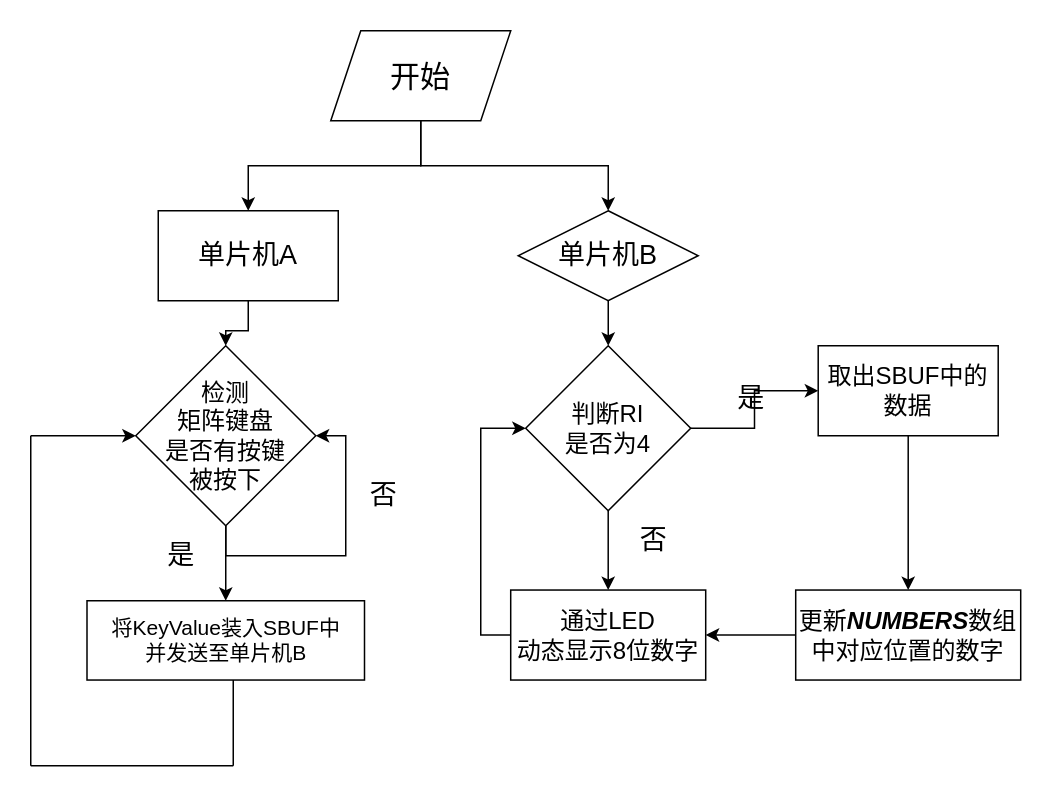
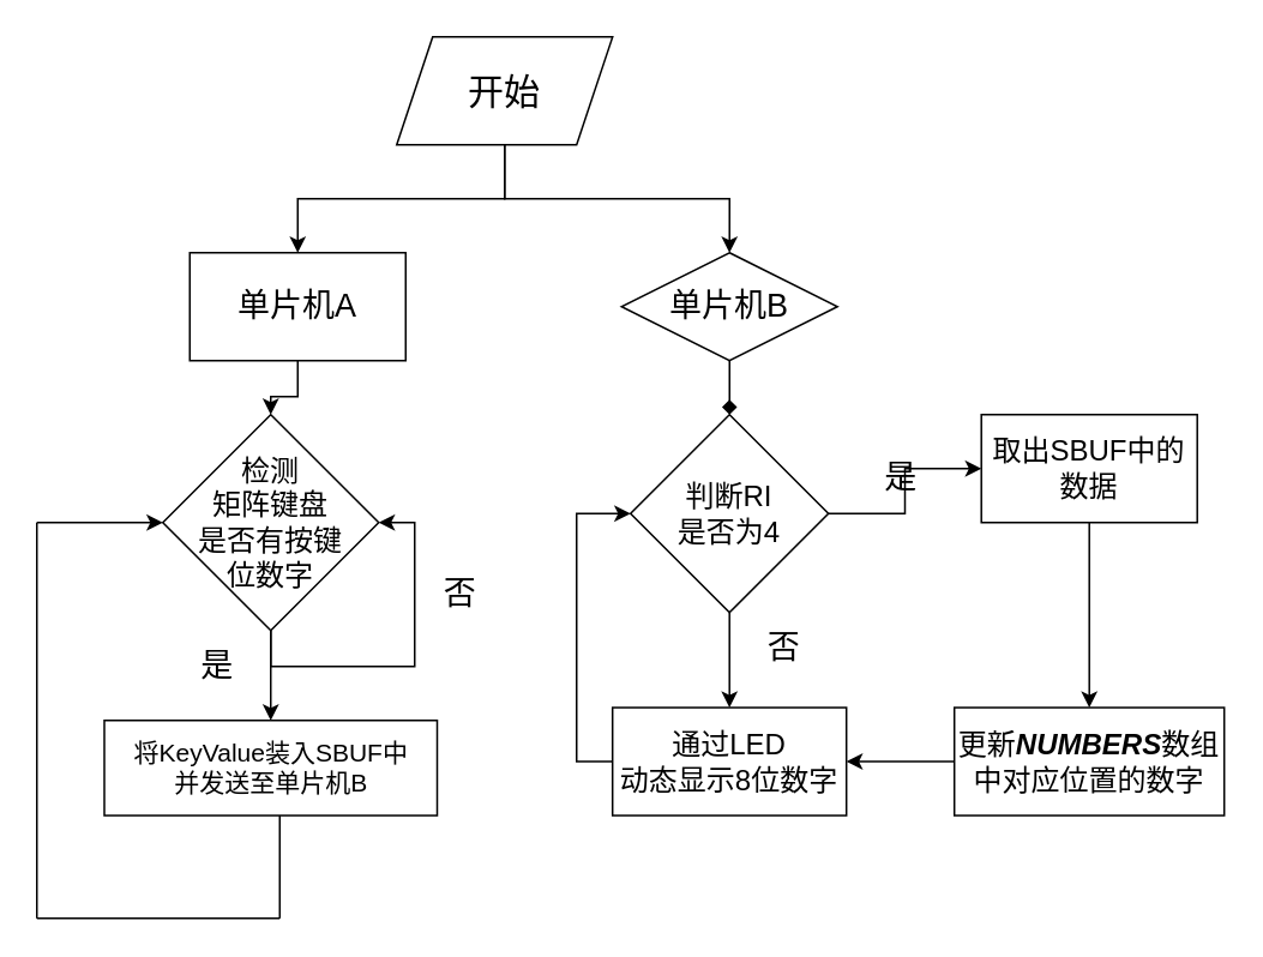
- <mxCell id="7" value="" style="edgeStyle=orthogonalEdgeStyle;rounded=0;orthogonalLoop=1;jettySize=auto;html=1;" edge="1" parent="1" source="8" target="21"><mxGeometry relative="1" as="geometry" /></mxCell>
+ <mxCell id="7" value="" style="edgeStyle=orthogonalEdgeStyle;rounded=0;orthogonalLoop=1;jettySize=auto;html=1;endArrow=diamond;" edge="1" parent="1" source="8" target="21"><mxGeometry relative="1" as="geometry" /></mxCell>
- <mxCell id="10" value="&lt;font style=&quot;font-size: 16px&quot;&gt;检测&lt;br&gt;矩阵键盘&lt;br&gt;是否有按键&lt;br&gt;被按下&lt;/font&gt;" style="rhombus;whiteSpace=wrap;html=1;" vertex="1" parent="1"><mxGeometry x="90" y="230" width="120" height="120" as="geometry" /></mxCell>
+ <mxCell id="10" value="&lt;font style=&quot;font-size: 16px&quot;&gt;检测&lt;br&gt;矩阵键盘&lt;br&gt;是否有按键&lt;br&gt;位数字&lt;/font&gt;" style="rhombus;whiteSpace=wrap;html=1;" vertex="1" parent="1"><mxGeometry x="90" y="230" width="120" height="120" as="geometry" /></mxCell>
